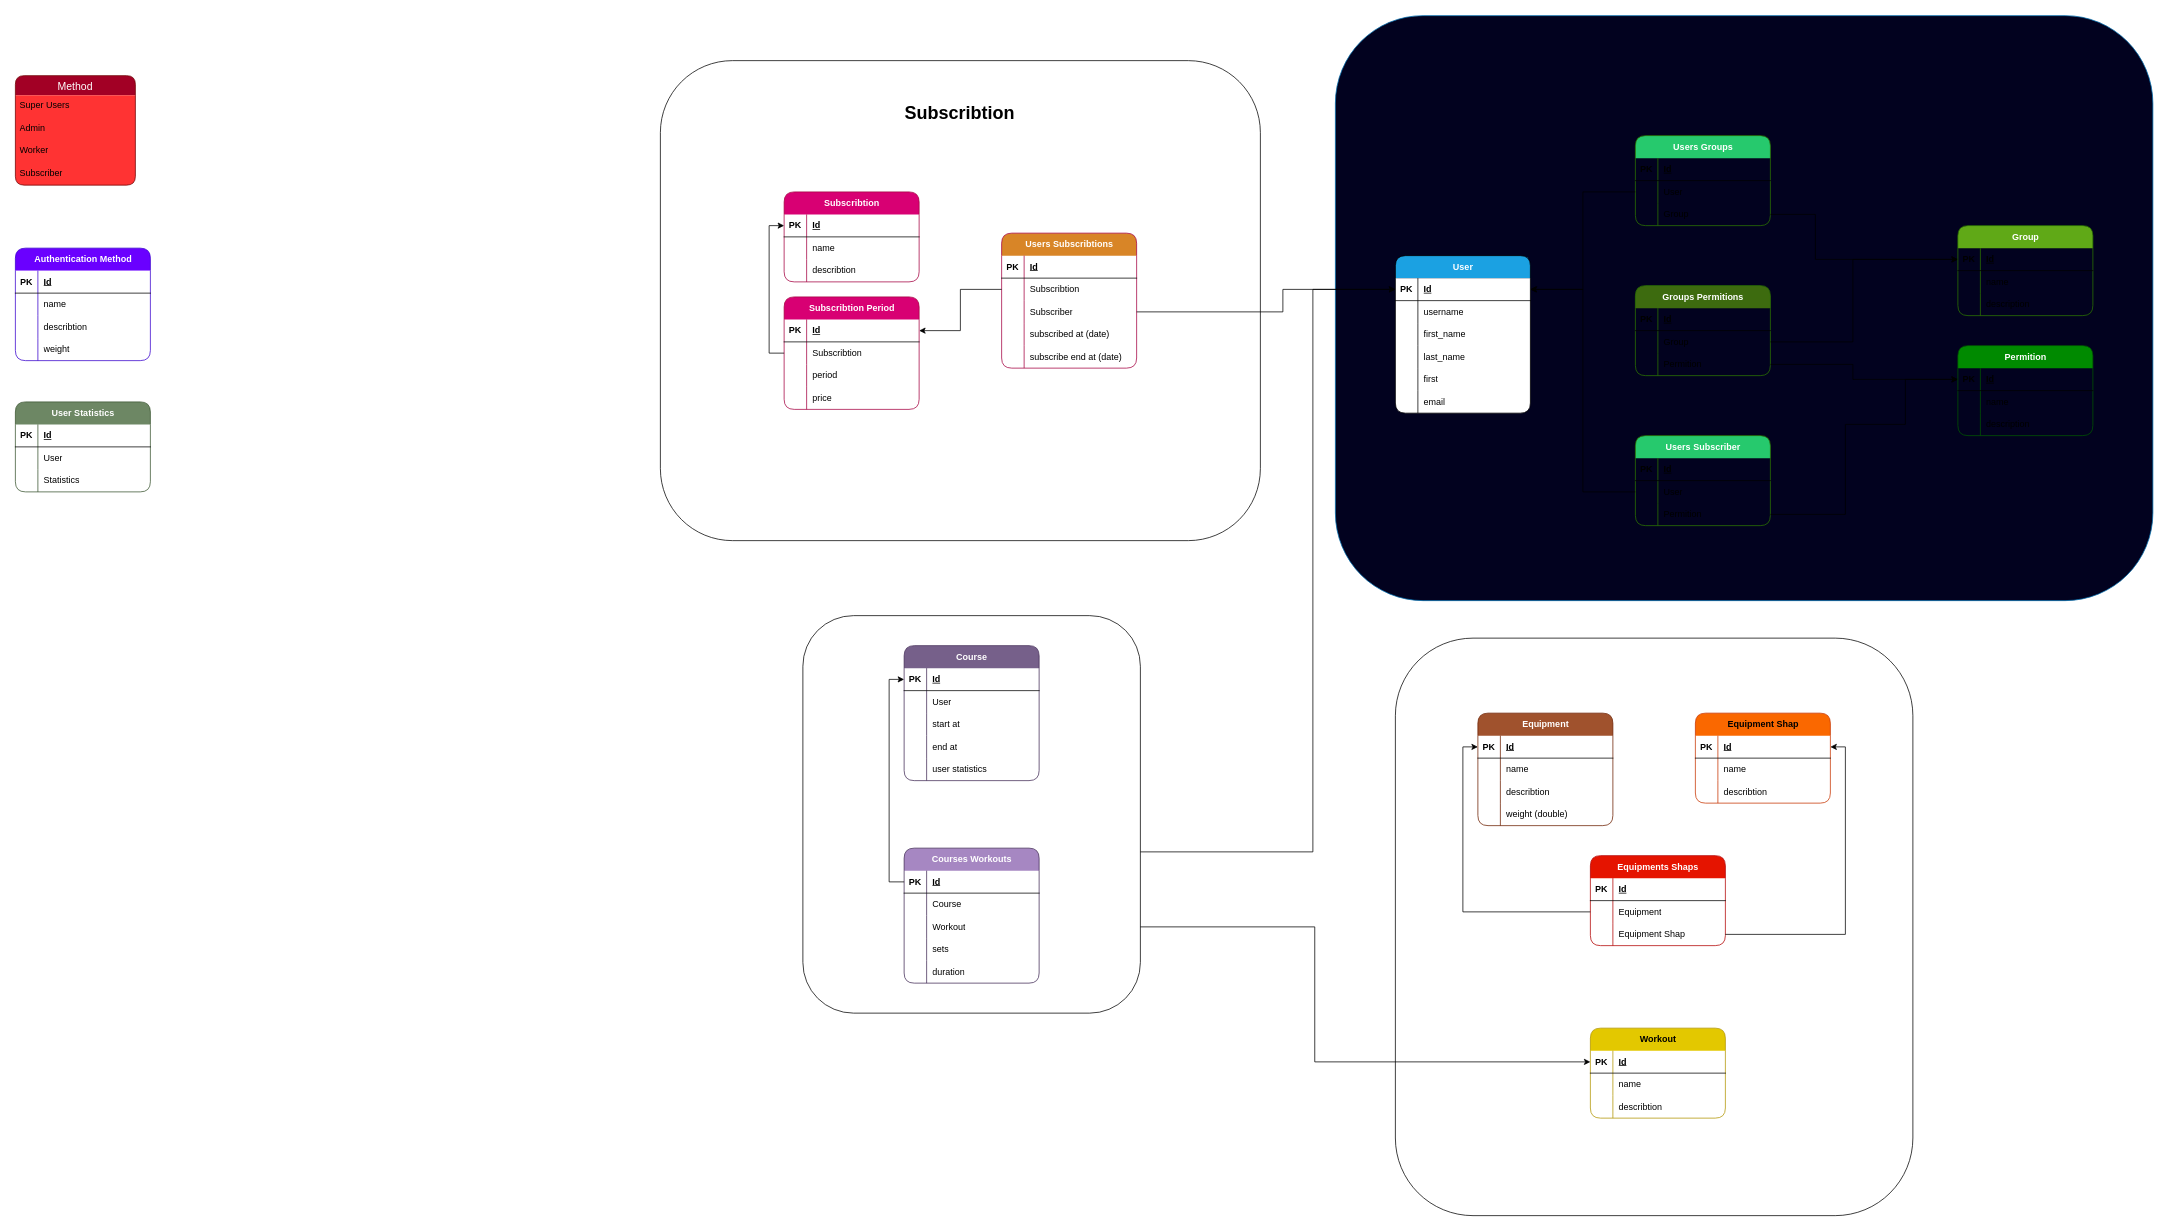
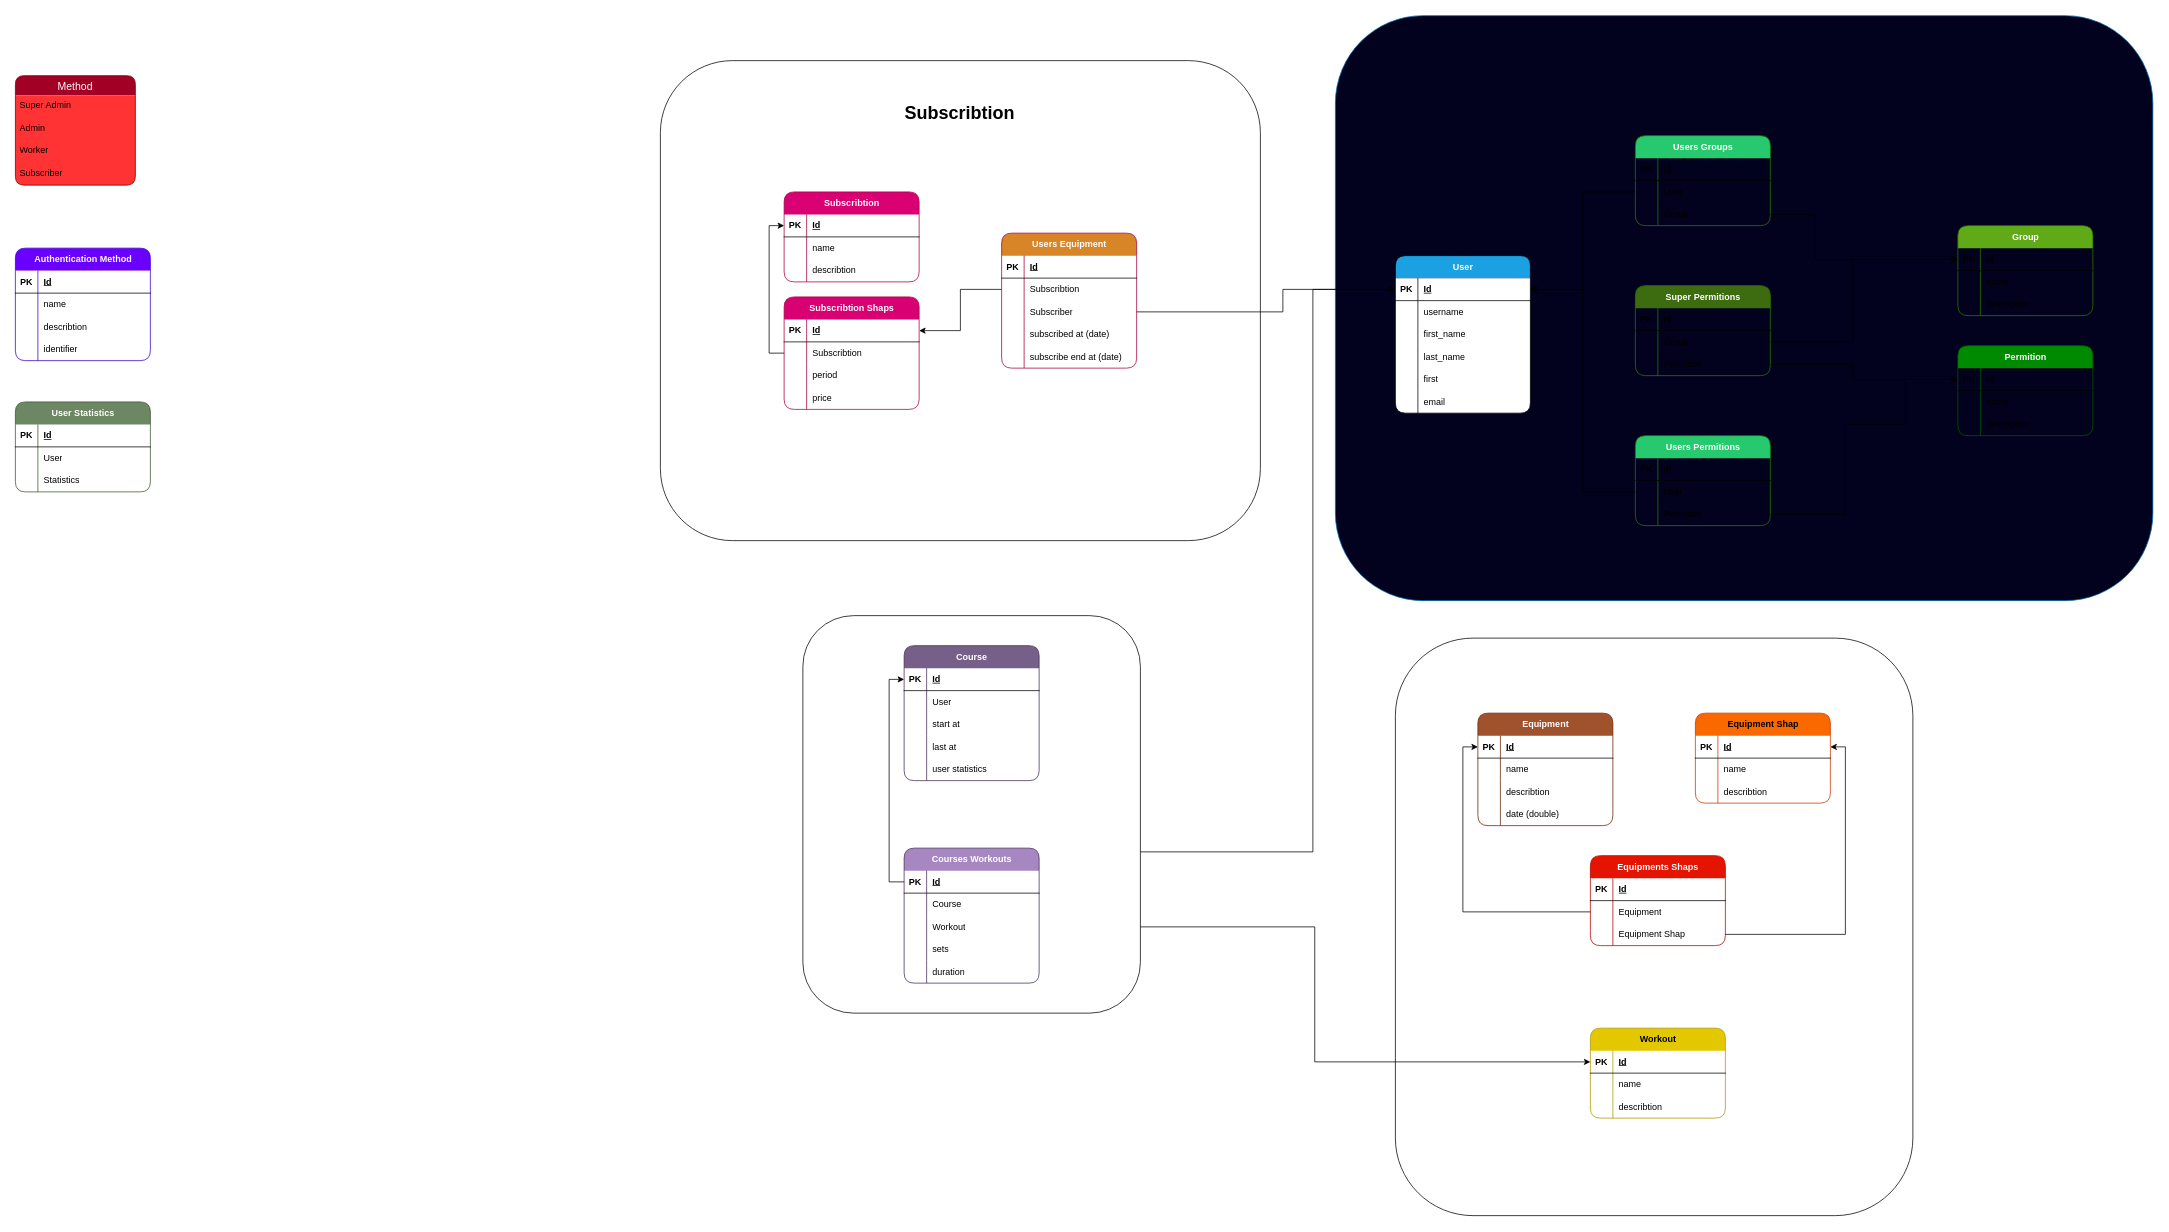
- <mxCell id="3" value="Super Users" style="text;strokeColor=none;fillColor=none;spacingLeft=4;spacingRight=4;overflow=hidden;rotatable=0;points=[[0,0.5],[1,0.5]];portConstraint=eastwest;fontSize=12;whiteSpace=wrap;html=1;" parent="2" vertex="1"><mxGeometry y="26" width="160" height="30" as="geometry" /></mxCell>
+ <mxCell id="3" value="Super Admin" style="text;strokeColor=none;fillColor=none;spacingLeft=4;spacingRight=4;overflow=hidden;rotatable=0;points=[[0,0.5],[1,0.5]];portConstraint=eastwest;fontSize=12;whiteSpace=wrap;html=1;" parent="2" vertex="1"><mxGeometry y="26" width="160" height="30" as="geometry" /></mxCell>
- <mxCell id="110" value="Users Subscribtions" style="shape=table;startSize=30;container=1;collapsible=1;childLayout=tableLayout;fixedRows=1;rowLines=0;fontStyle=1;align=center;resizeLast=1;html=1;rounded=1;swimlaneLine=0;fillColor=#D88527;fontColor=#ffffff;strokeColor=#A50040;" parent="84" vertex="1"><mxGeometry x="455" y="230" width="180" height="180" as="geometry" /></mxCell>
+ <mxCell id="110" value="Users Equipment" style="shape=table;startSize=30;container=1;collapsible=1;childLayout=tableLayout;fixedRows=1;rowLines=0;fontStyle=1;align=center;resizeLast=1;html=1;rounded=1;swimlaneLine=0;fillColor=#D88527;fontColor=#ffffff;strokeColor=#A50040;" parent="84" vertex="1"><mxGeometry x="455" y="230" width="180" height="180" as="geometry" /></mxCell>
- <mxCell id="48" value="Groups Permitions" style="shape=table;startSize=30;container=1;collapsible=1;childLayout=tableLayout;fixedRows=1;rowLines=0;fontStyle=1;align=center;resizeLast=1;html=1;fillColor=#3D6B0F;fontColor=#ffffff;strokeColor=#2D7600;rounded=1;swimlaneLine=0;shadow=0;" parent="7" vertex="1"><mxGeometry x="400" y="360" width="180" height="120" as="geometry" /></mxCell>
+ <mxCell id="48" value="Super Permitions" style="shape=table;startSize=30;container=1;collapsible=1;childLayout=tableLayout;fixedRows=1;rowLines=0;fontStyle=1;align=center;resizeLast=1;html=1;fillColor=#3D6B0F;fontColor=#ffffff;strokeColor=#2D7600;rounded=1;swimlaneLine=0;shadow=0;" parent="7" vertex="1"><mxGeometry x="400" y="360" width="180" height="120" as="geometry" /></mxCell>
- <mxCell id="97" value="Subscribtion Period" style="shape=table;startSize=30;container=1;collapsible=1;childLayout=tableLayout;fixedRows=1;rowLines=0;fontStyle=1;align=center;resizeLast=1;html=1;rounded=1;swimlaneLine=0;fillColor=#d80073;fontColor=#ffffff;strokeColor=#A50040;" parent="84" vertex="1"><mxGeometry x="165" y="315" width="180" height="150" as="geometry" /></mxCell>
+ <mxCell id="97" value="Subscribtion Shaps" style="shape=table;startSize=30;container=1;collapsible=1;childLayout=tableLayout;fixedRows=1;rowLines=0;fontStyle=1;align=center;resizeLast=1;html=1;rounded=1;swimlaneLine=0;fillColor=#d80073;fontColor=#ffffff;strokeColor=#A50040;" parent="84" vertex="1"><mxGeometry x="165" y="315" width="180" height="150" as="geometry" /></mxCell>
- <mxCell id="142" value="weight" style="shape=partialRectangle;connectable=0;fillColor=none;top=0;left=0;bottom=0;right=0;align=left;spacingLeft=6;overflow=hidden;whiteSpace=wrap;html=1;" parent="140" vertex="1"><mxGeometry x="30" width="150" height="30" as="geometry"><mxRectangle width="150" height="30" as="alternateBounds" /></mxGeometry></mxCell>
+ <mxCell id="142" value="identifier" style="shape=partialRectangle;connectable=0;fillColor=none;top=0;left=0;bottom=0;right=0;align=left;spacingLeft=6;overflow=hidden;whiteSpace=wrap;html=1;" parent="140" vertex="1"><mxGeometry x="30" width="150" height="30" as="geometry"><mxRectangle width="150" height="30" as="alternateBounds" /></mxGeometry></mxCell>
- <mxCell id="72" value="Users Subscriber" style="shape=table;startSize=30;container=1;collapsible=1;childLayout=tableLayout;fixedRows=1;rowLines=0;fontStyle=1;align=center;resizeLast=1;html=1;fillColor=#26C96D;fontColor=#ffffff;strokeColor=#2D7600;rounded=1;swimlaneLine=0;shadow=0;" parent="7" vertex="1"><mxGeometry x="400" y="560" width="180" height="120" as="geometry" /></mxCell>
+ <mxCell id="72" value="Users Permitions" style="shape=table;startSize=30;container=1;collapsible=1;childLayout=tableLayout;fixedRows=1;rowLines=0;fontStyle=1;align=center;resizeLast=1;html=1;fillColor=#26C96D;fontColor=#ffffff;strokeColor=#2D7600;rounded=1;swimlaneLine=0;shadow=0;" parent="7" vertex="1"><mxGeometry x="400" y="560" width="180" height="120" as="geometry" /></mxCell>
- <mxCell id="205" value="end at" style="shape=partialRectangle;connectable=0;fillColor=none;top=0;left=0;bottom=0;right=0;align=left;spacingLeft=6;overflow=hidden;whiteSpace=wrap;html=1;" vertex="1" parent="203"><mxGeometry x="30" width="150" height="30" as="geometry"><mxRectangle width="150" height="30" as="alternateBounds" /></mxGeometry></mxCell>
+ <mxCell id="205" value="last at" style="shape=partialRectangle;connectable=0;fillColor=none;top=0;left=0;bottom=0;right=0;align=left;spacingLeft=6;overflow=hidden;whiteSpace=wrap;html=1;" vertex="1" parent="203"><mxGeometry x="30" width="150" height="30" as="geometry"><mxRectangle width="150" height="30" as="alternateBounds" /></mxGeometry></mxCell>
- <mxCell id="156" value="weight (double)" style="shape=partialRectangle;connectable=0;fillColor=none;top=0;left=0;bottom=0;right=0;align=left;spacingLeft=6;overflow=hidden;whiteSpace=wrap;html=1;" vertex="1" parent="154"><mxGeometry x="30" width="150" height="30" as="geometry"><mxRectangle width="150" height="30" as="alternateBounds" /></mxGeometry></mxCell>
+ <mxCell id="156" value="date (double)" style="shape=partialRectangle;connectable=0;fillColor=none;top=0;left=0;bottom=0;right=0;align=left;spacingLeft=6;overflow=hidden;whiteSpace=wrap;html=1;" vertex="1" parent="154"><mxGeometry x="30" width="150" height="30" as="geometry"><mxRectangle width="150" height="30" as="alternateBounds" /></mxGeometry></mxCell>
